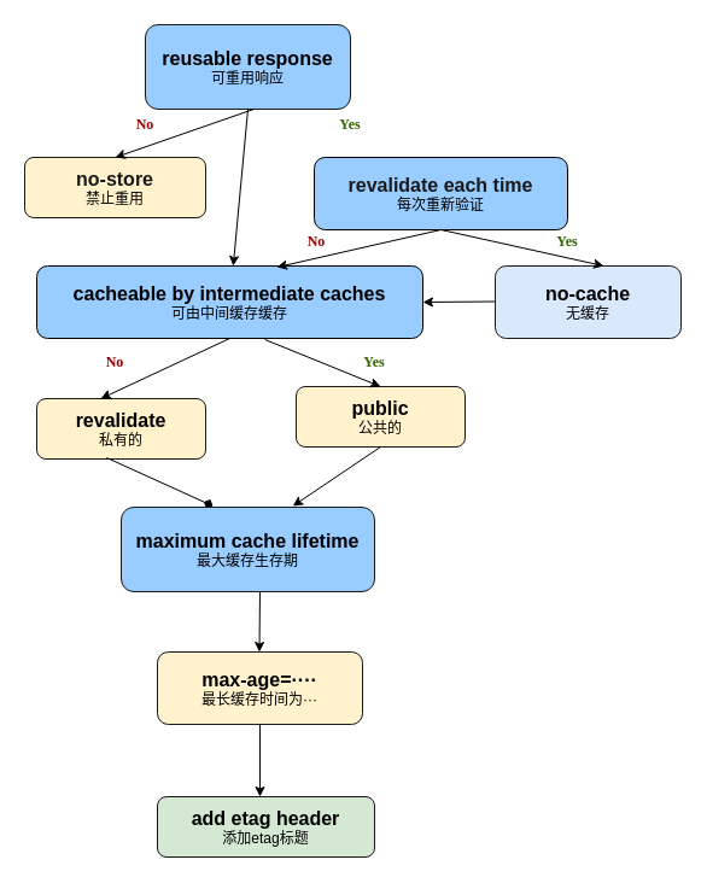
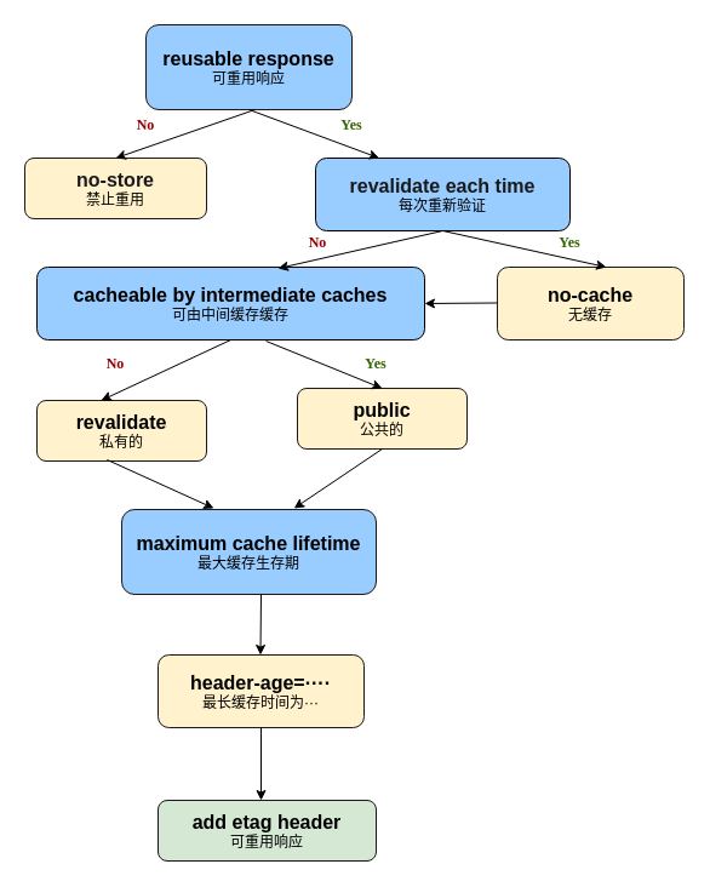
- <mxCell id="9" value="" style="endArrow=classic;html=1;exitX=0.5;exitY=1;exitDx=0;exitDy=0;" edge="1" parent="1" source="2" target="6"><mxGeometry width="50" height="50" relative="1" as="geometry"><mxPoint x="250" y="400" as="sourcePoint" /><mxPoint x="300" y="350" as="targetPoint" /></mxGeometry></mxCell>
+ <mxCell id="9" value="" style="endArrow=classic;html=1;exitX=0.5;exitY=1;exitDx=0;exitDy=0;entryX=0.25;entryY=0;entryDx=0;entryDy=0;" edge="1" parent="1" source="2" target="8"><mxGeometry width="50" height="50" relative="1" as="geometry"><mxPoint x="250" y="400" as="sourcePoint" /><mxPoint x="300" y="350" as="targetPoint" /></mxGeometry></mxCell>
- <mxCell id="11" value="&lt;font style=&quot;font-size: 16px&quot;&gt;&lt;b&gt;no-cache&lt;/b&gt;&lt;/font&gt;&lt;br&gt;无缓存" style="rounded=1;whiteSpace=wrap;html=1;fillColor=#dae8fc;strokeColor=#1A1A1A;" vertex="1" parent="1"><mxGeometry x="410" y="220" width="154" height="60" as="geometry" /></mxCell>
+ <mxCell id="11" value="&lt;font style=&quot;font-size: 16px&quot;&gt;&lt;b&gt;no-cache&lt;/b&gt;&lt;/font&gt;&lt;br&gt;无缓存" style="rounded=1;whiteSpace=wrap;html=1;fillColor=#fff2cc;strokeColor=#1A1A1A;" vertex="1" parent="1"><mxGeometry x="410" y="220" width="154" height="60" as="geometry" /></mxCell>
- <mxCell id="17" value="" style="endArrow=diamond;html=1;entryX=0.362;entryY=-0.014;entryDx=0;entryDy=0;entryPerimeter=0;exitX=0.414;exitY=0.98;exitDx=0;exitDy=0;exitPerimeter=0;" edge="1" parent="1" source="3" target="18"><mxGeometry width="50" height="50" relative="1" as="geometry"><mxPoint x="100" y="380" as="sourcePoint" /><mxPoint x="161.6" y="417.04" as="targetPoint" /></mxGeometry></mxCell>
+ <mxCell id="17" value="" style="endArrow=classic;html=1;entryX=0.362;entryY=-0.014;entryDx=0;entryDy=0;entryPerimeter=0;exitX=0.414;exitY=0.98;exitDx=0;exitDy=0;exitPerimeter=0;" edge="1" parent="1" source="3" target="18"><mxGeometry width="50" height="50" relative="1" as="geometry"><mxPoint x="100" y="380" as="sourcePoint" /><mxPoint x="161.6" y="417.04" as="targetPoint" /></mxGeometry></mxCell>
- <mxCell id="19" value="&lt;font face=&quot;helvetica&quot; style=&quot;font-size: 16px&quot;&gt;&lt;b&gt;max-age=····&lt;/b&gt;&lt;/font&gt;&lt;br&gt;&lt;font face=&quot;helvetica&quot;&gt;最长缓存&lt;/font&gt;&lt;span style=&quot;font-family: &amp;#34;helvetica&amp;#34;&quot;&gt;时间为···&lt;/span&gt;" style="rounded=1;whiteSpace=wrap;html=1;labelBackgroundColor=none;fillColor=#fff2cc;fontFamily=Tahoma;strokeColor=#1A1A1A;" vertex="1" parent="1"><mxGeometry x="130" y="540" width="170" height="60" as="geometry" /></mxCell>
+ <mxCell id="19" value="&lt;font face=&quot;helvetica&quot; style=&quot;font-size: 16px&quot;&gt;&lt;b&gt;header-age=····&lt;/b&gt;&lt;/font&gt;&lt;br&gt;&lt;font face=&quot;helvetica&quot;&gt;最长缓存&lt;/font&gt;&lt;span style=&quot;font-family: &amp;#34;helvetica&amp;#34;&quot;&gt;时间为···&lt;/span&gt;" style="rounded=1;whiteSpace=wrap;html=1;labelBackgroundColor=none;fillColor=#fff2cc;fontFamily=Tahoma;strokeColor=#1A1A1A;" vertex="1" parent="1"><mxGeometry x="130" y="540" width="170" height="60" as="geometry" /></mxCell>
- <mxCell id="4" value="&lt;font style=&quot;font-size: 16px&quot;&gt;&lt;b&gt;add etag header&lt;br&gt;&lt;/b&gt;&lt;/font&gt;添加etag标题" style="rounded=1;whiteSpace=wrap;html=1;fontSize=12;glass=0;strokeWidth=1;shadow=0;fillColor=#d5e8d4;strokeColor=#1A1A1A;" parent="1" vertex="1"><mxGeometry x="130" y="660" width="180" height="50" as="geometry" /></mxCell>
+ <mxCell id="4" value="&lt;font style=&quot;font-size: 16px&quot;&gt;&lt;b&gt;add etag header&lt;br&gt;&lt;/b&gt;&lt;/font&gt;可重用响应" style="rounded=1;whiteSpace=wrap;html=1;fontSize=12;glass=0;strokeWidth=1;shadow=0;fillColor=#d5e8d4;strokeColor=#1A1A1A;" parent="1" vertex="1"><mxGeometry x="130" y="660" width="180" height="50" as="geometry" /></mxCell>
